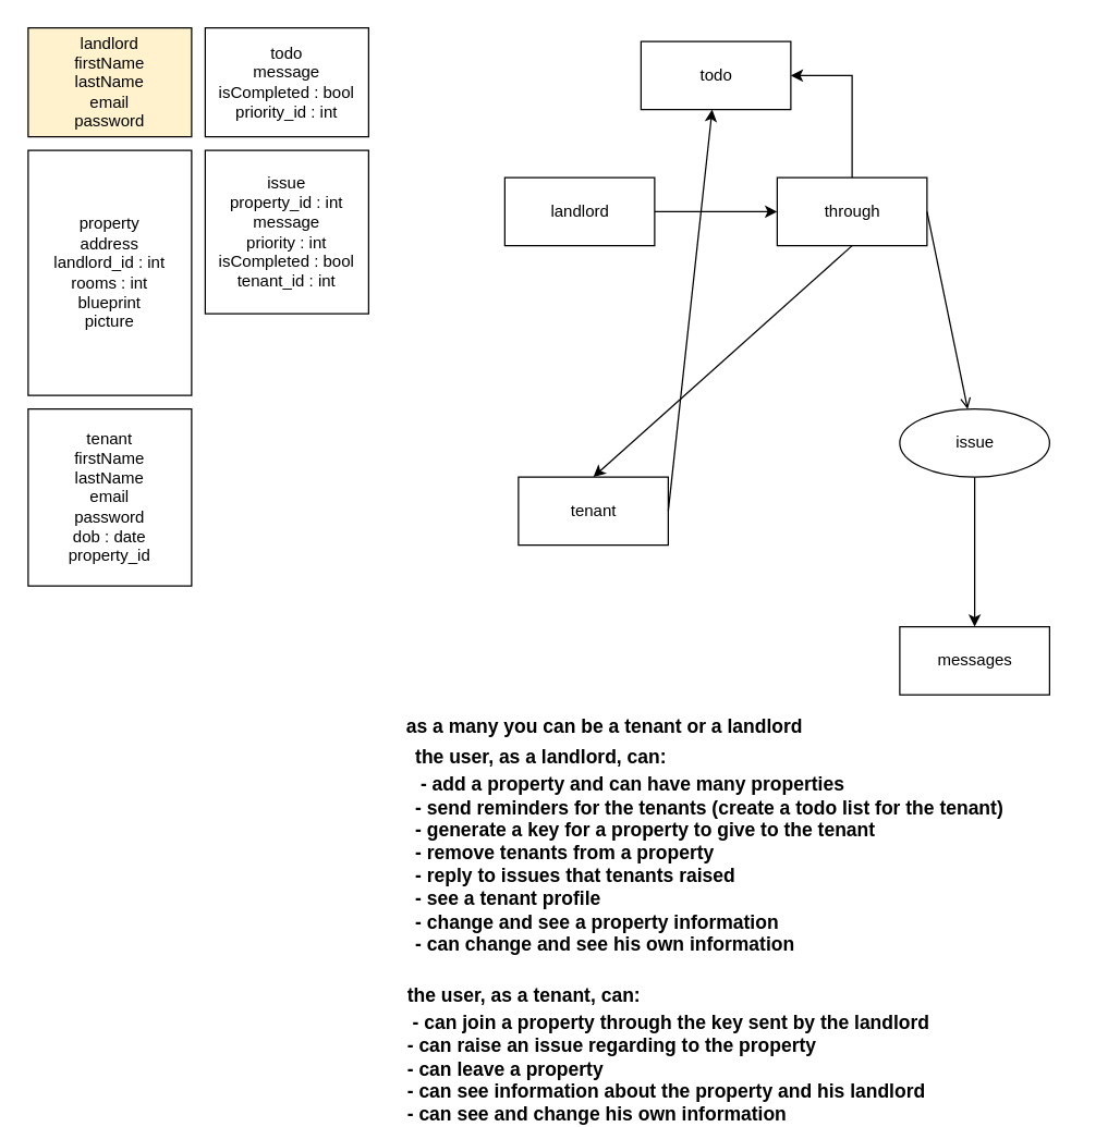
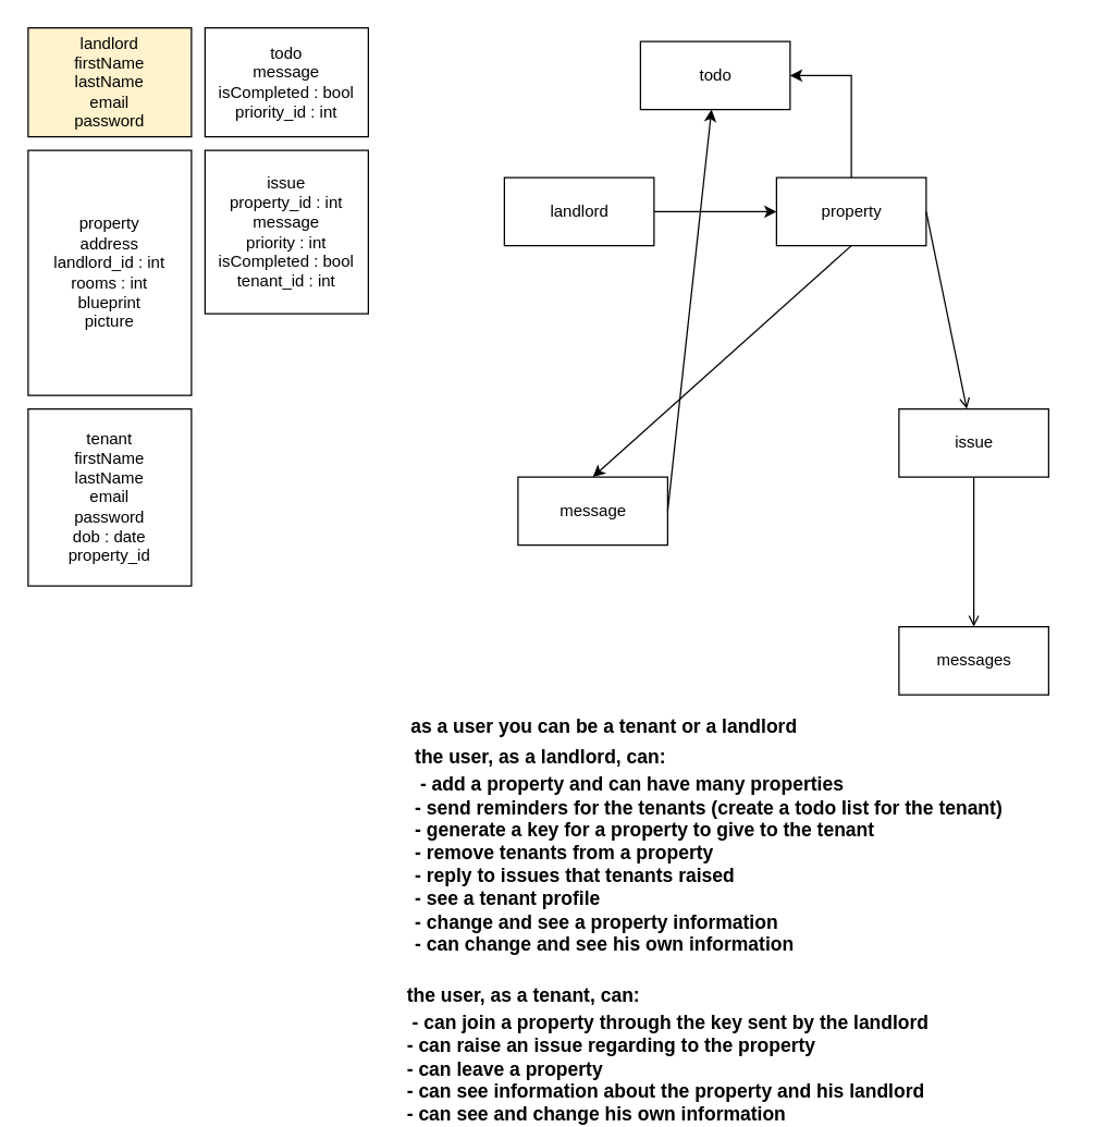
- <mxCell id="9" value="through" style="html=1;" parent="1" vertex="1"><mxGeometry x="570" y="130" width="110" height="50" as="geometry" /></mxCell>
+ <mxCell id="9" value="property" style="html=1;" parent="1" vertex="1"><mxGeometry x="570" y="130" width="110" height="50" as="geometry" /></mxCell>
- <mxCell id="4" value="issue" style="ellipse;html=1;" parent="1" vertex="1"><mxGeometry x="660" y="300" width="110" height="50" as="geometry" /></mxCell>
+ <mxCell id="4" value="issue" style="html=1;" parent="1" vertex="1"><mxGeometry x="660" y="300" width="110" height="50" as="geometry" /></mxCell>
- <mxCell id="2" value="tenant" style="html=1;" parent="1" vertex="1"><mxGeometry x="380" y="350" width="110" height="50" as="geometry" /></mxCell>
+ <mxCell id="2" value="message" style="html=1;" parent="1" vertex="1"><mxGeometry x="380" y="350" width="110" height="50" as="geometry" /></mxCell>
- <mxCell id="3" style="edgeStyle=orthogonalEdgeStyle;rounded=0;orthogonalLoop=1;jettySize=auto;html=1;" parent="1" source="4" target="14" edge="1"><mxGeometry relative="1" as="geometry" /></mxCell>
+ <mxCell id="3" style="edgeStyle=orthogonalEdgeStyle;rounded=0;orthogonalLoop=1;jettySize=auto;html=1;endArrow=open;" parent="1" source="4" target="14" edge="1"><mxGeometry relative="1" as="geometry" /></mxCell>
- <mxCell id="5" value="&lt;font style=&quot;font-size: 14px&quot;&gt;as a many you can be a tenant or a landlord&lt;/font&gt;" style="text;strokeColor=none;fillColor=none;html=1;fontSize=24;fontStyle=1;verticalAlign=middle;align=center;" parent="1" vertex="1"><mxGeometry x="260" y="510" width="365" height="40" as="geometry" /></mxCell>
+ <mxCell id="5" value="&lt;font style=&quot;font-size: 14px&quot;&gt;as a user you can be a tenant or a landlord&lt;/font&gt;" style="text;strokeColor=none;fillColor=none;html=1;fontSize=24;fontStyle=1;verticalAlign=middle;align=center;" parent="1" vertex="1"><mxGeometry x="260" y="510" width="365" height="40" as="geometry" /></mxCell>
